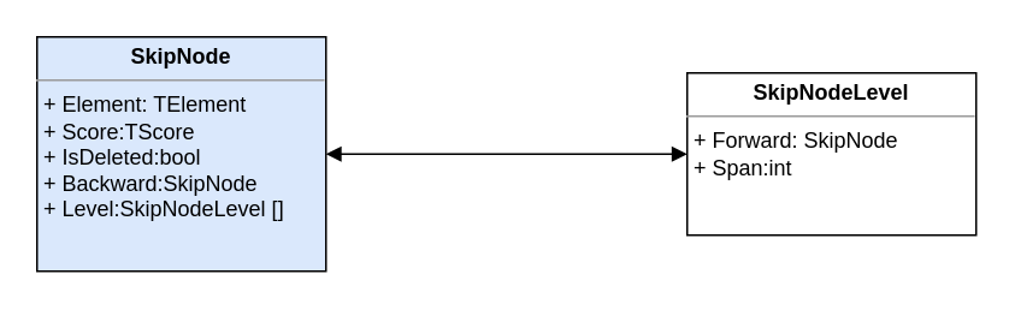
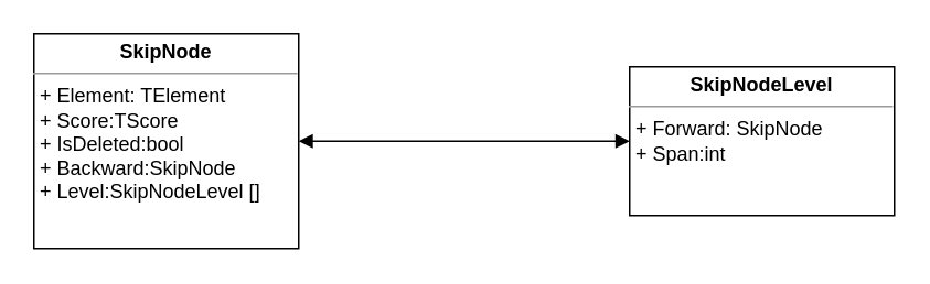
- <mxCell id="3" value="&lt;p style=&quot;margin: 0px ; margin-top: 4px ; text-align: center&quot;&gt;&lt;b&gt;SkipNode&lt;/b&gt;&lt;br&gt;&lt;/p&gt;&lt;hr size=&quot;1&quot;&gt;&lt;p style=&quot;margin: 0px ; margin-left: 4px&quot;&gt;+ Element: TElement&lt;/p&gt;&lt;p style=&quot;margin: 0px ; margin-left: 4px&quot;&gt;+&amp;nbsp;Score:TScore&lt;/p&gt;&lt;p style=&quot;margin: 0px ; margin-left: 4px&quot;&gt;+&amp;nbsp;IsDeleted:bool&lt;/p&gt;&lt;p style=&quot;margin: 0px ; margin-left: 4px&quot;&gt;+ Backward:SkipNode&lt;/p&gt;&lt;p style=&quot;margin: 0px ; margin-left: 4px&quot;&gt;+ Level:SkipNodeLevel []&lt;/p&gt;&lt;p style=&quot;margin: 0px ; margin-left: 4px&quot;&gt;&lt;br&gt;&lt;/p&gt;" style="verticalAlign=top;align=left;overflow=fill;fontSize=12;fontFamily=Helvetica;html=1;fillColor=#dae8fc;" vertex="1" parent="1"><mxGeometry x="20" y="20" width="160" height="130" as="geometry" /></mxCell>
+ <mxCell id="3" value="&lt;p style=&quot;margin: 0px ; margin-top: 4px ; text-align: center&quot;&gt;&lt;b&gt;SkipNode&lt;/b&gt;&lt;br&gt;&lt;/p&gt;&lt;hr size=&quot;1&quot;&gt;&lt;p style=&quot;margin: 0px ; margin-left: 4px&quot;&gt;+ Element: TElement&lt;/p&gt;&lt;p style=&quot;margin: 0px ; margin-left: 4px&quot;&gt;+&amp;nbsp;Score:TScore&lt;/p&gt;&lt;p style=&quot;margin: 0px ; margin-left: 4px&quot;&gt;+&amp;nbsp;IsDeleted:bool&lt;/p&gt;&lt;p style=&quot;margin: 0px ; margin-left: 4px&quot;&gt;+ Backward:SkipNode&lt;/p&gt;&lt;p style=&quot;margin: 0px ; margin-left: 4px&quot;&gt;+ Level:SkipNodeLevel []&lt;/p&gt;&lt;p style=&quot;margin: 0px ; margin-left: 4px&quot;&gt;&lt;br&gt;&lt;/p&gt;" style="verticalAlign=top;align=left;overflow=fill;fontSize=12;fontFamily=Helvetica;html=1;" vertex="1" parent="1"><mxGeometry x="20" y="20" width="160" height="130" as="geometry" /></mxCell>
